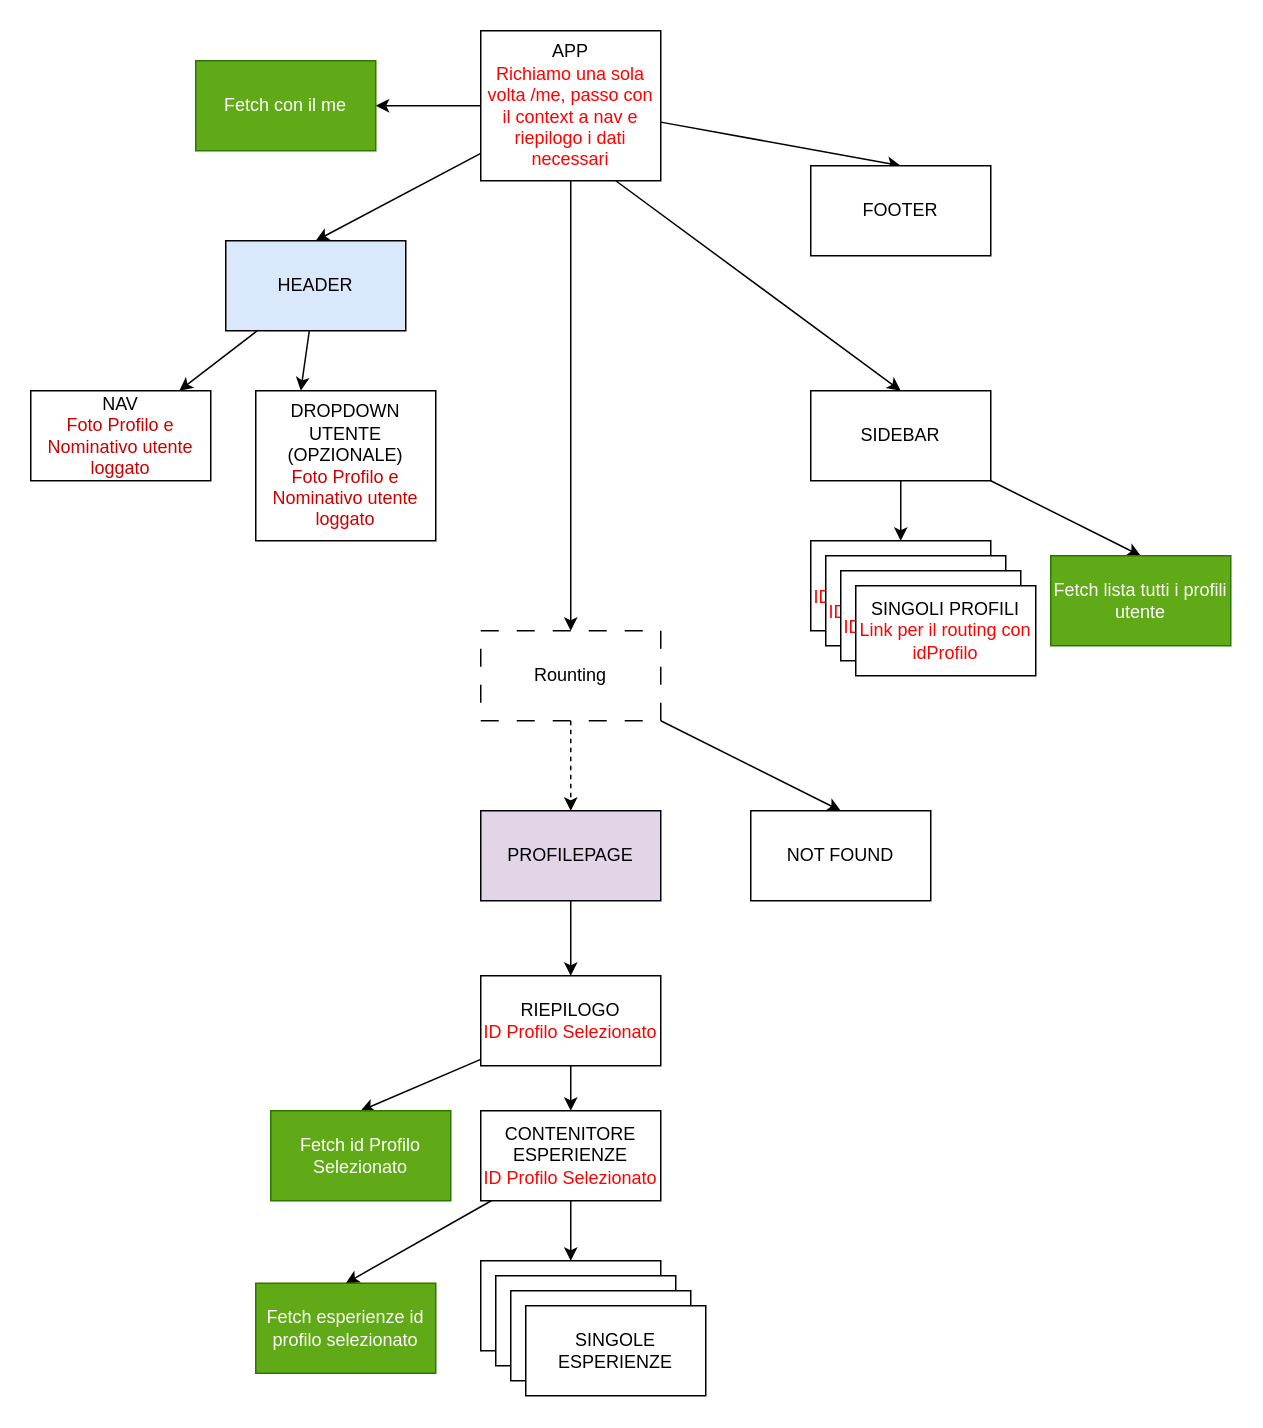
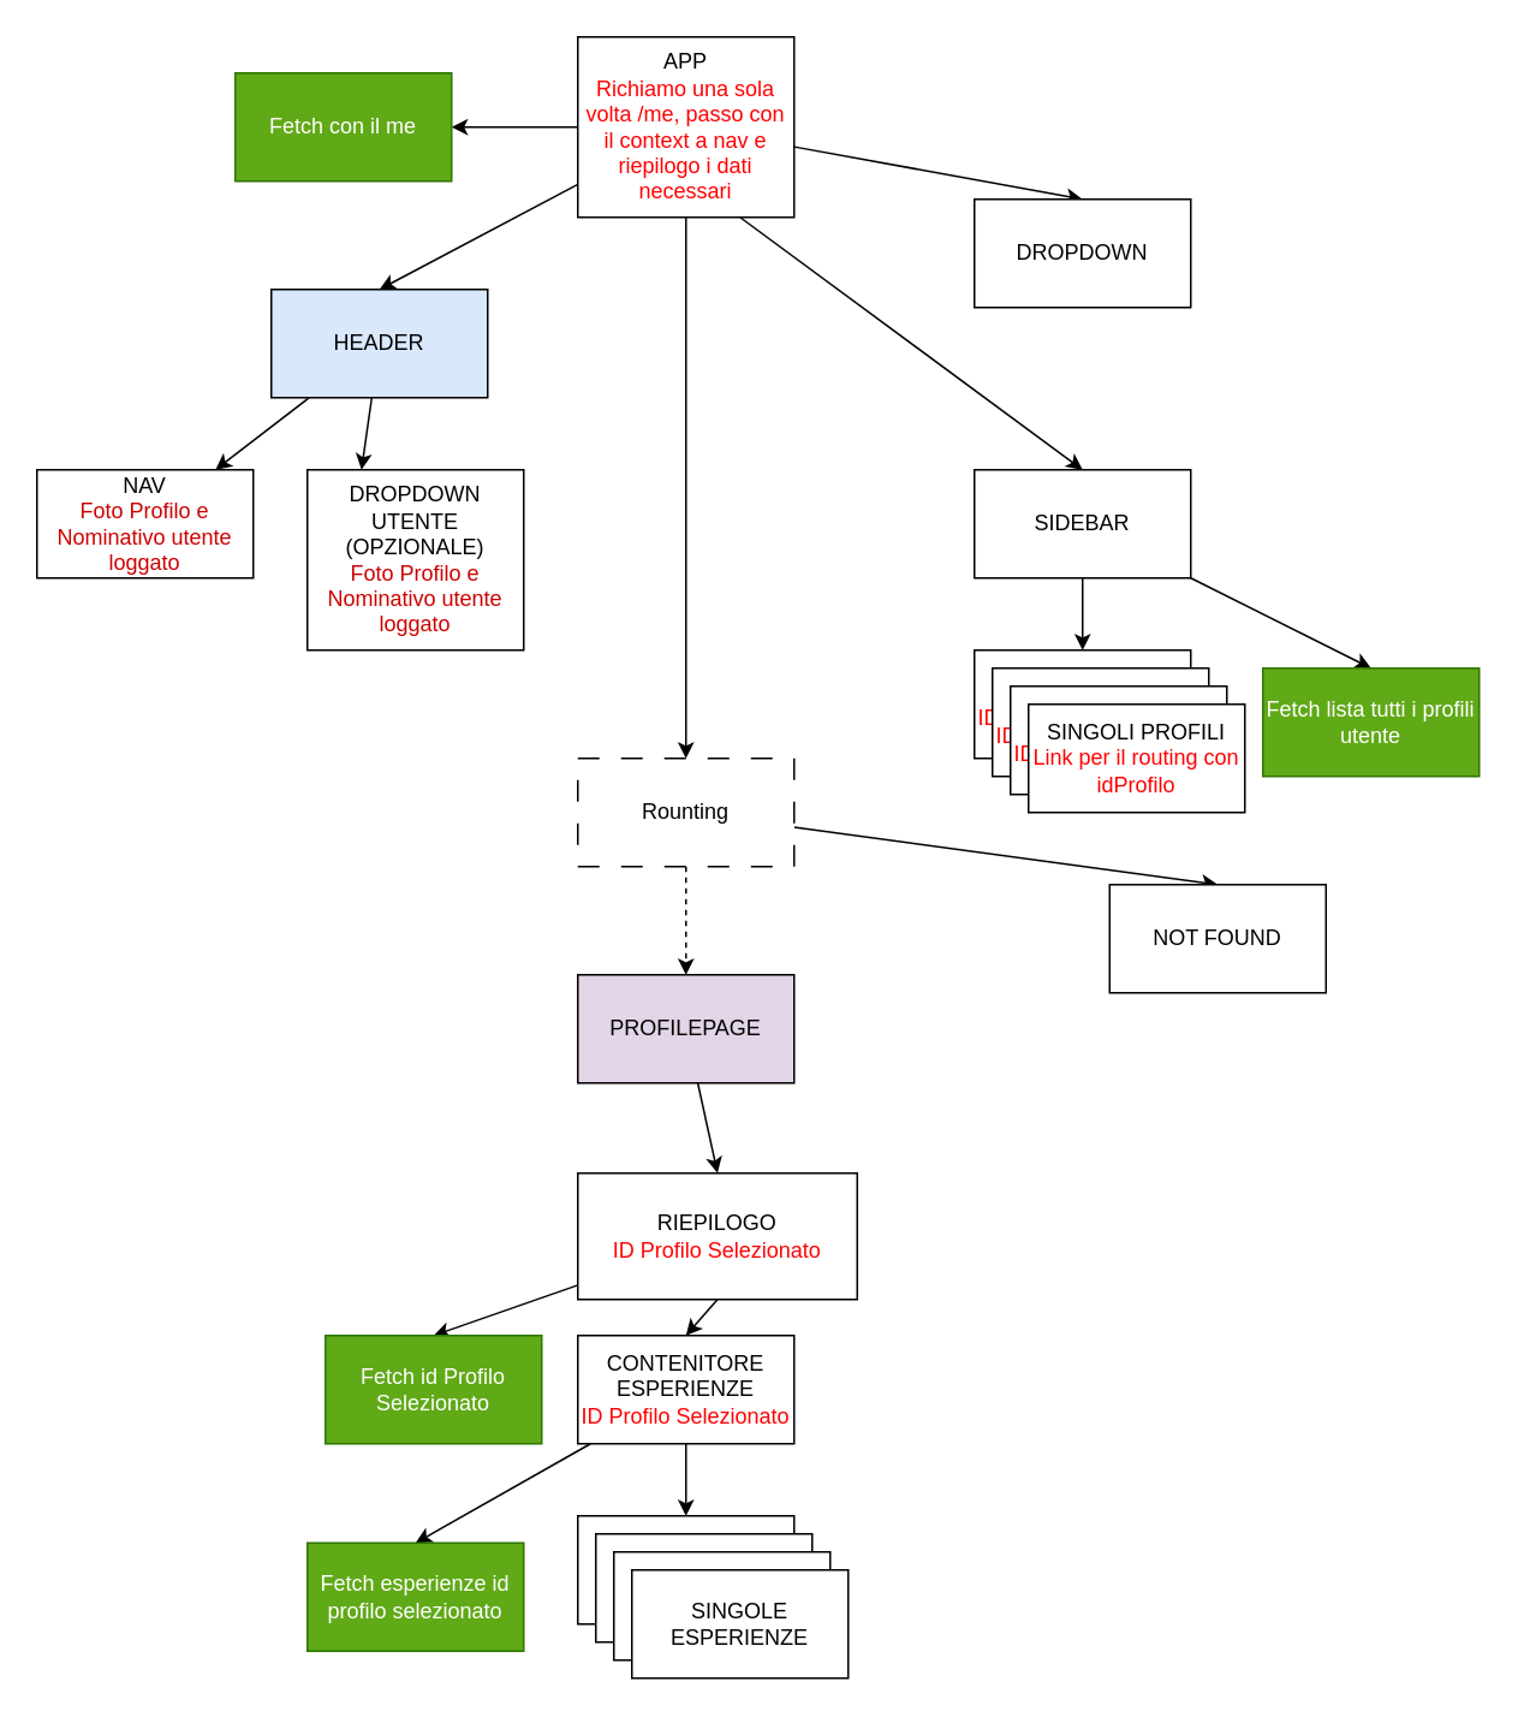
- <mxCell id="11" value="FOOTER" style="rounded=0;whiteSpace=wrap;html=1;" parent="1" vertex="1"><mxGeometry x="540" y="110" width="120" height="60" as="geometry" /></mxCell>
+ <mxCell id="11" value="DROPDOWN" style="rounded=0;whiteSpace=wrap;html=1;" parent="1" vertex="1"><mxGeometry x="540" y="110" width="120" height="60" as="geometry" /></mxCell>
- <mxCell id="40" value="NOT FOUND" style="rounded=0;whiteSpace=wrap;html=1;" parent="1" vertex="1"><mxGeometry x="500" y="540" width="120" height="60" as="geometry" /></mxCell>
+ <mxCell id="40" value="NOT FOUND" style="rounded=0;whiteSpace=wrap;html=1;" parent="1" vertex="1"><mxGeometry x="615" y="490" width="120" height="60" as="geometry" /></mxCell>
- <mxCell id="22" value="RIEPILOGO&lt;br&gt;&lt;span style=&quot;color: rgb(255, 0, 0);&quot;&gt;ID Profilo Selezionato&lt;/span&gt;" style="rounded=0;whiteSpace=wrap;html=1;" parent="1" vertex="1"><mxGeometry x="320" y="650" width="120" height="60" as="geometry" /></mxCell>
+ <mxCell id="22" value="RIEPILOGO&lt;br&gt;&lt;span style=&quot;color: rgb(255, 0, 0);&quot;&gt;ID Profilo Selezionato&lt;/span&gt;" style="rounded=0;whiteSpace=wrap;html=1;" parent="1" vertex="1"><mxGeometry x="320" y="650" width="155" height="70" as="geometry" /></mxCell>
